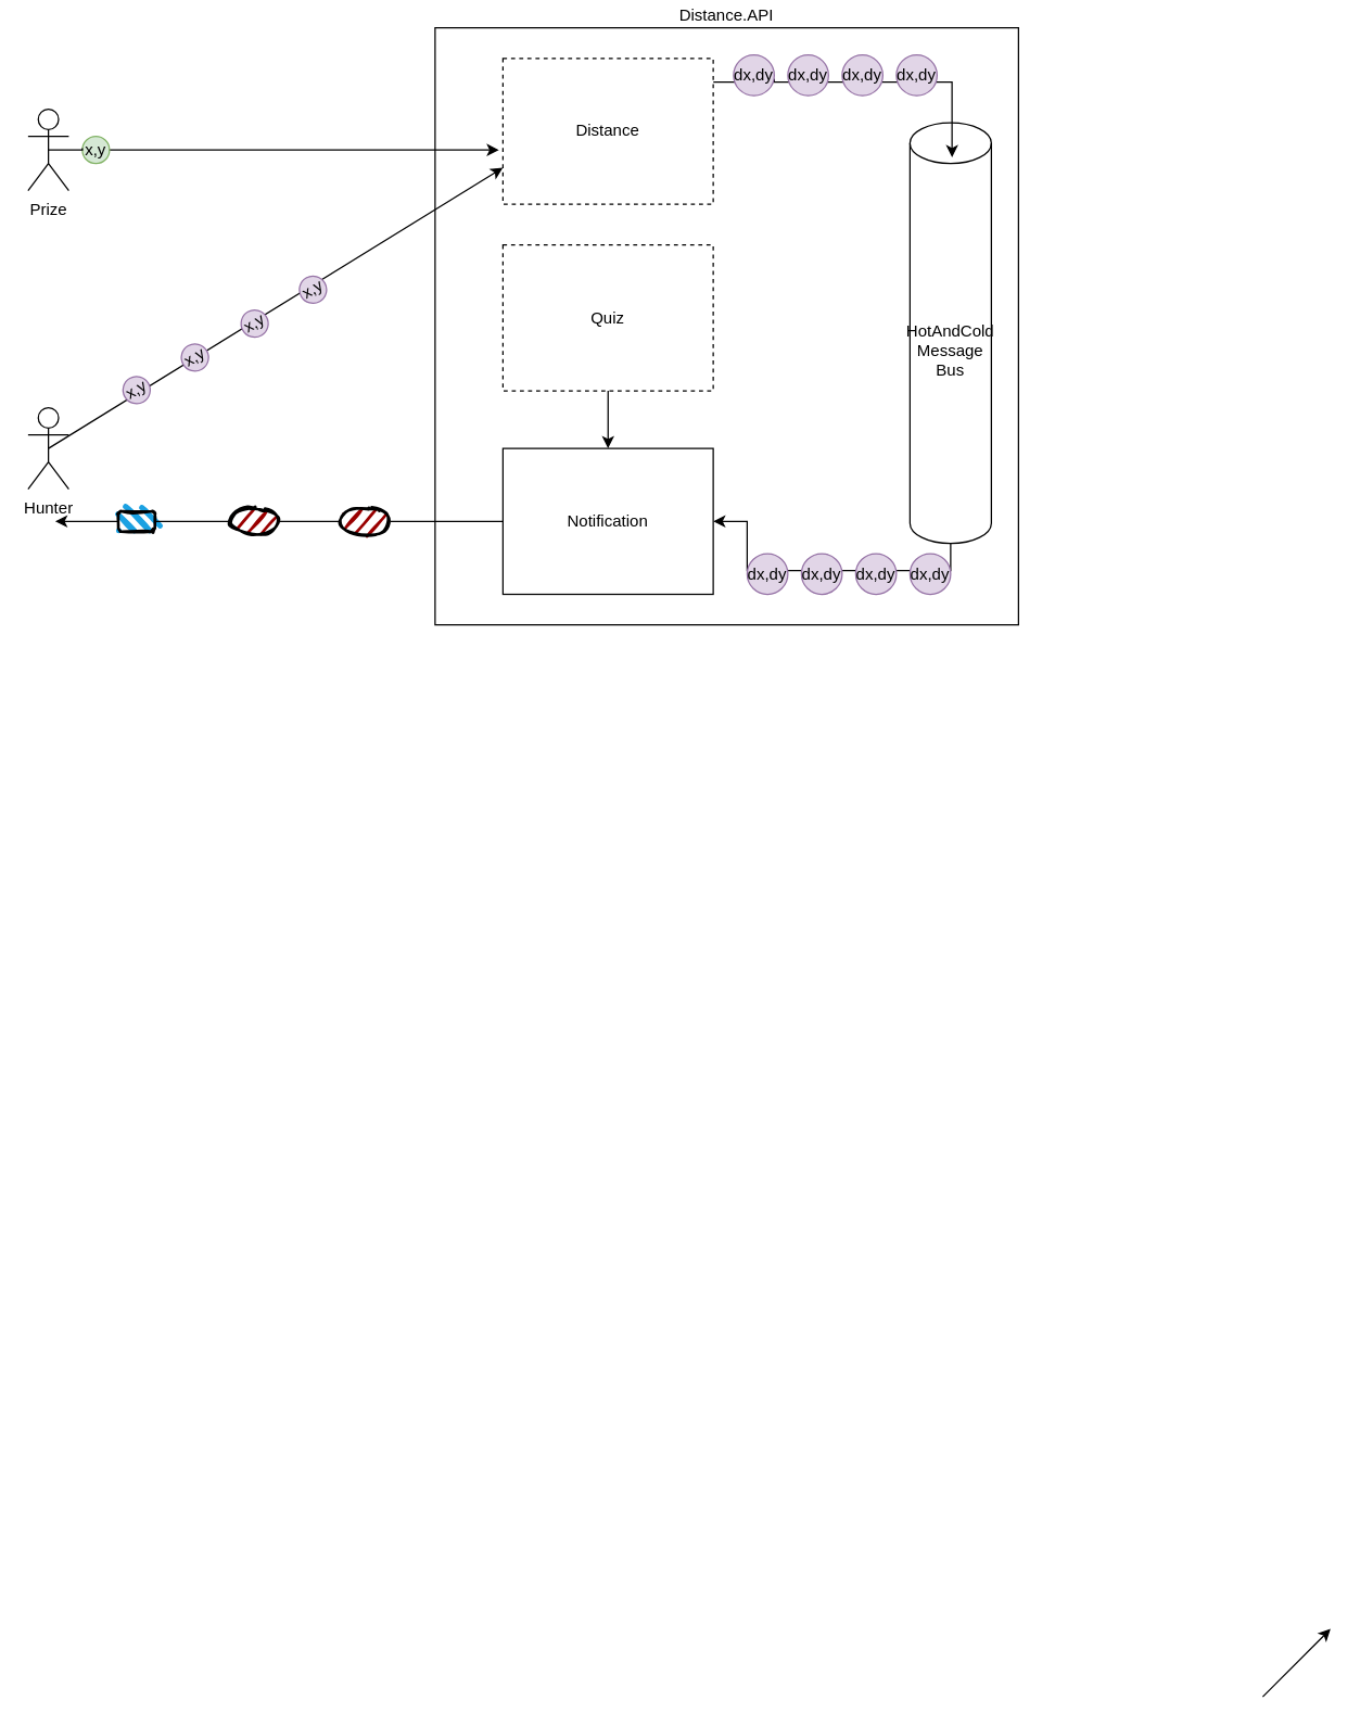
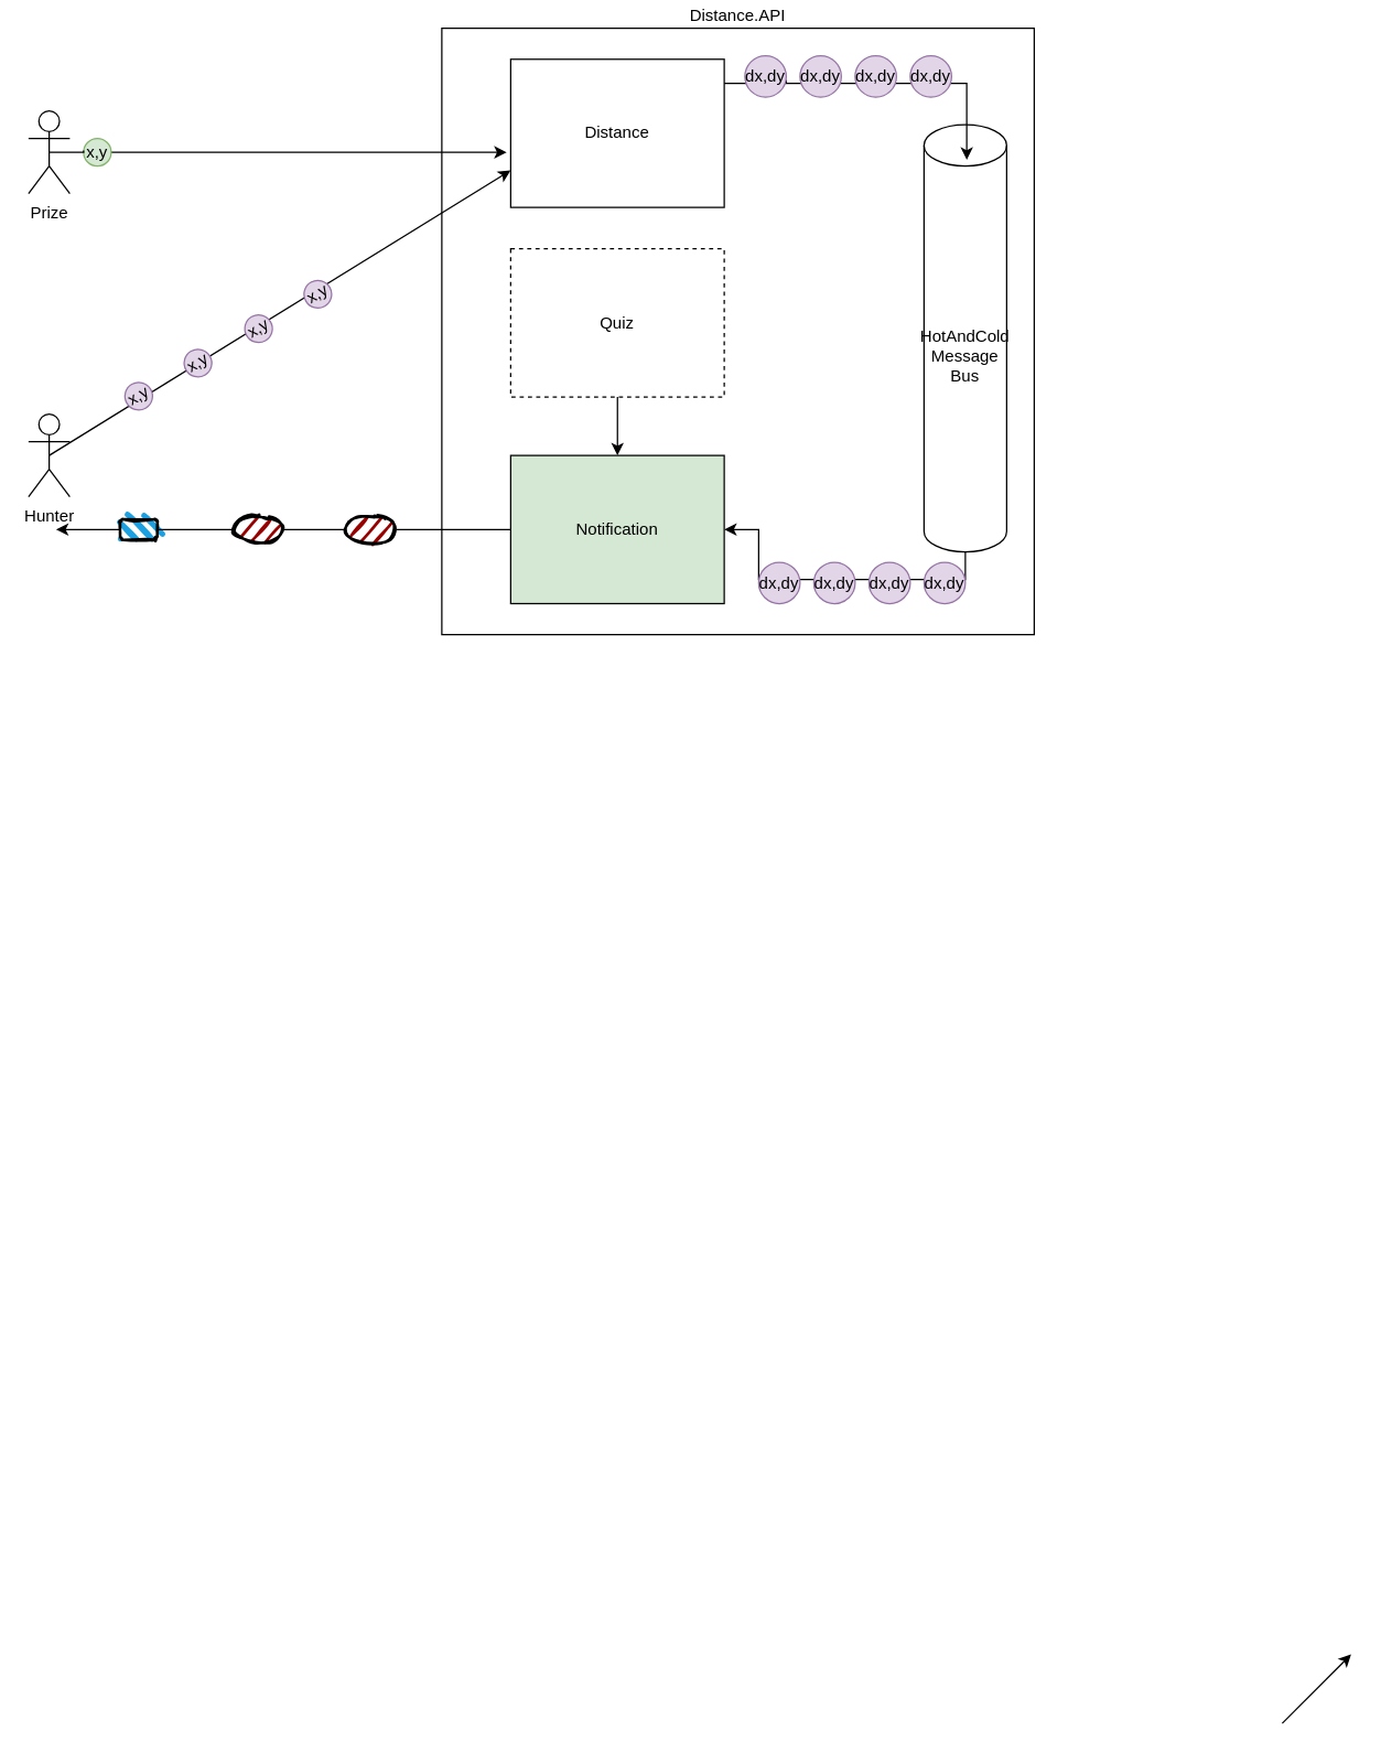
- <mxCell id="9" value="Distance" style="whiteSpace=wrap;html=1;dashed=1;" vertex="1" parent="1"><mxGeometry x="370" y="42.5" width="155" height="107.5" as="geometry" /></mxCell>
+ <mxCell id="9" value="Distance" style="whiteSpace=wrap;html=1;" vertex="1" parent="1"><mxGeometry x="370" y="42.5" width="155" height="107.5" as="geometry" /></mxCell>
- <mxCell id="25" value="Notification" style="whiteSpace=wrap;html=1;" vertex="1" parent="1"><mxGeometry x="370" y="330" width="155" height="107.5" as="geometry" /></mxCell>
+ <mxCell id="25" value="Notification" style="whiteSpace=wrap;html=1;fillColor=#d5e8d4;" vertex="1" parent="1"><mxGeometry x="370" y="330" width="155" height="107.5" as="geometry" /></mxCell>
